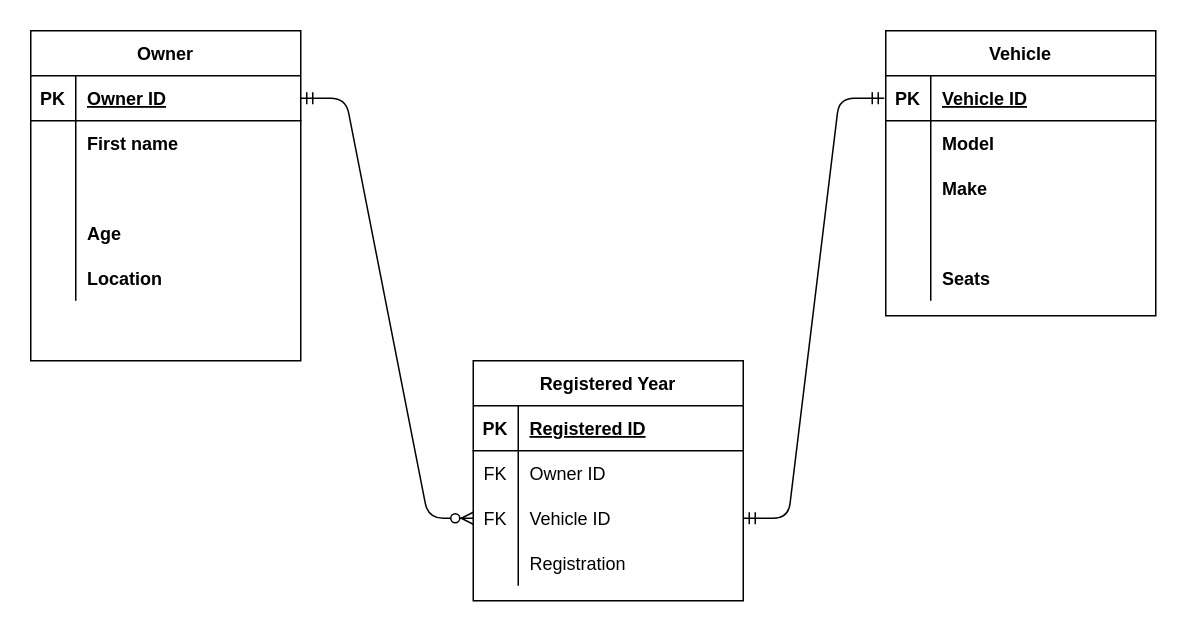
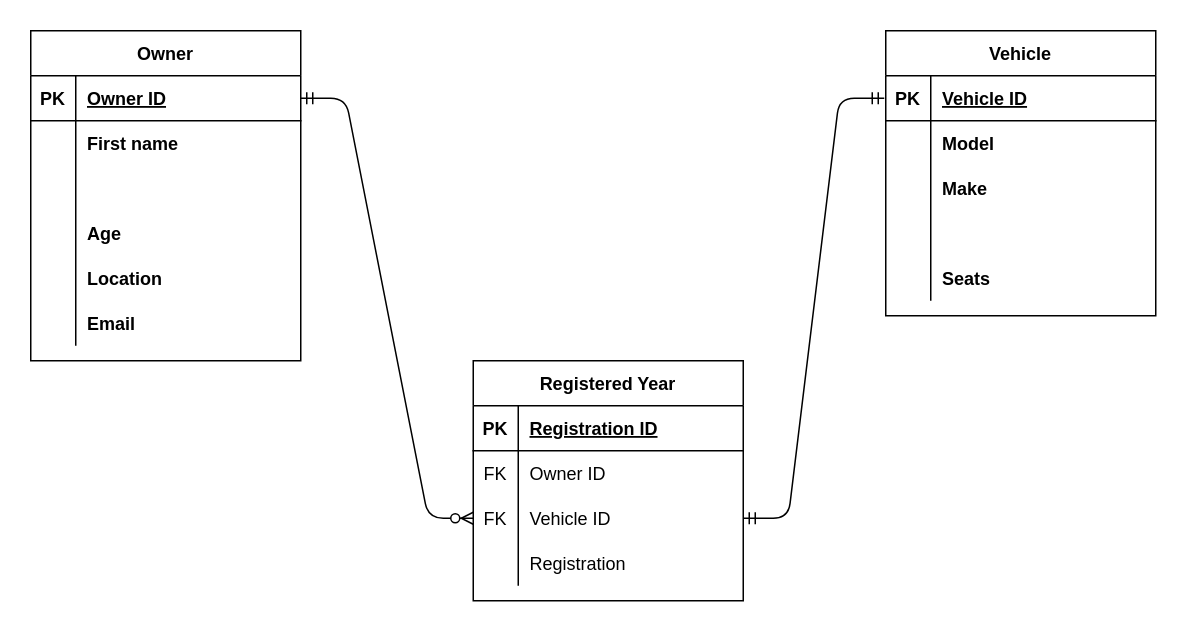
+ <mxCell id="19" value="Email" style="shape=partialRectangle;connectable=0;fillColor=none;top=0;left=0;bottom=0;right=0;align=left;spacingLeft=6;overflow=hidden;fontStyle=1" parent="17" vertex="1"><mxGeometry x="30" width="150" height="30" as="geometry" /></mxCell>
- <mxCell id="23" value="Registered ID" style="shape=partialRectangle;connectable=0;fillColor=none;top=0;left=0;bottom=0;right=0;align=left;spacingLeft=6;fontStyle=5;overflow=hidden;" parent="21" vertex="1"><mxGeometry x="30" width="150" height="30" as="geometry" /></mxCell>
+ <mxCell id="23" value="Registration ID" style="shape=partialRectangle;connectable=0;fillColor=none;top=0;left=0;bottom=0;right=0;align=left;spacingLeft=6;fontStyle=5;overflow=hidden;" parent="21" vertex="1"><mxGeometry x="30" width="150" height="30" as="geometry" /></mxCell>
